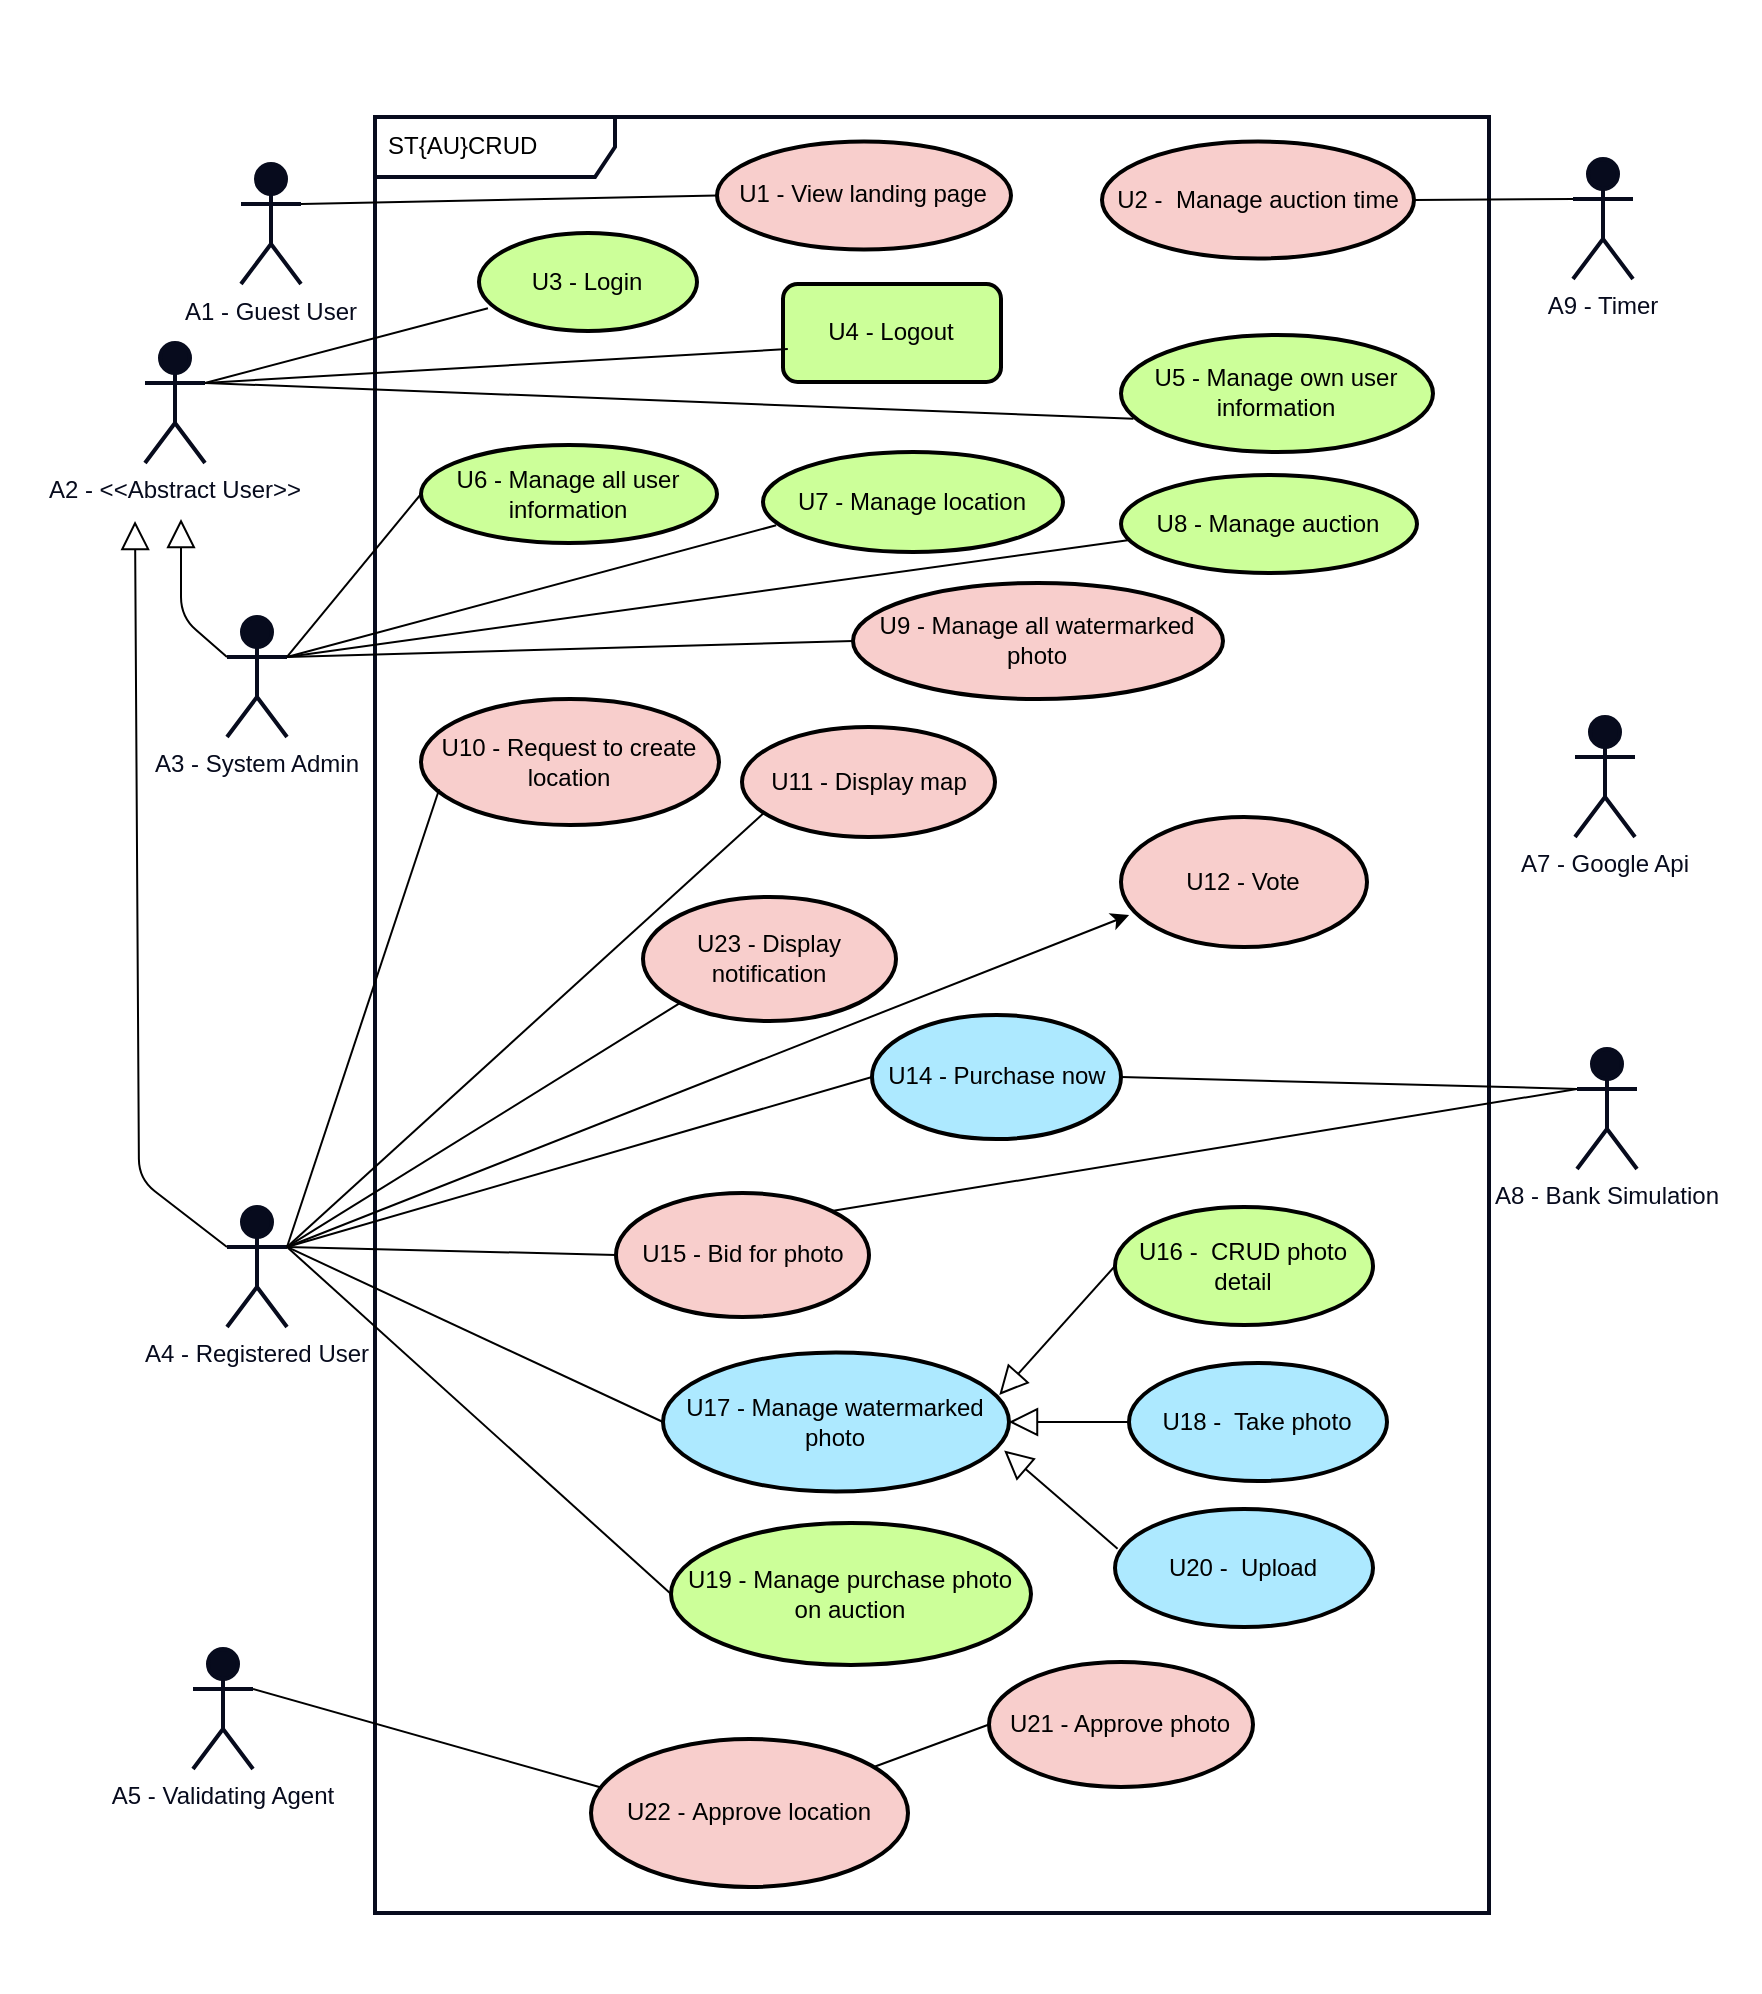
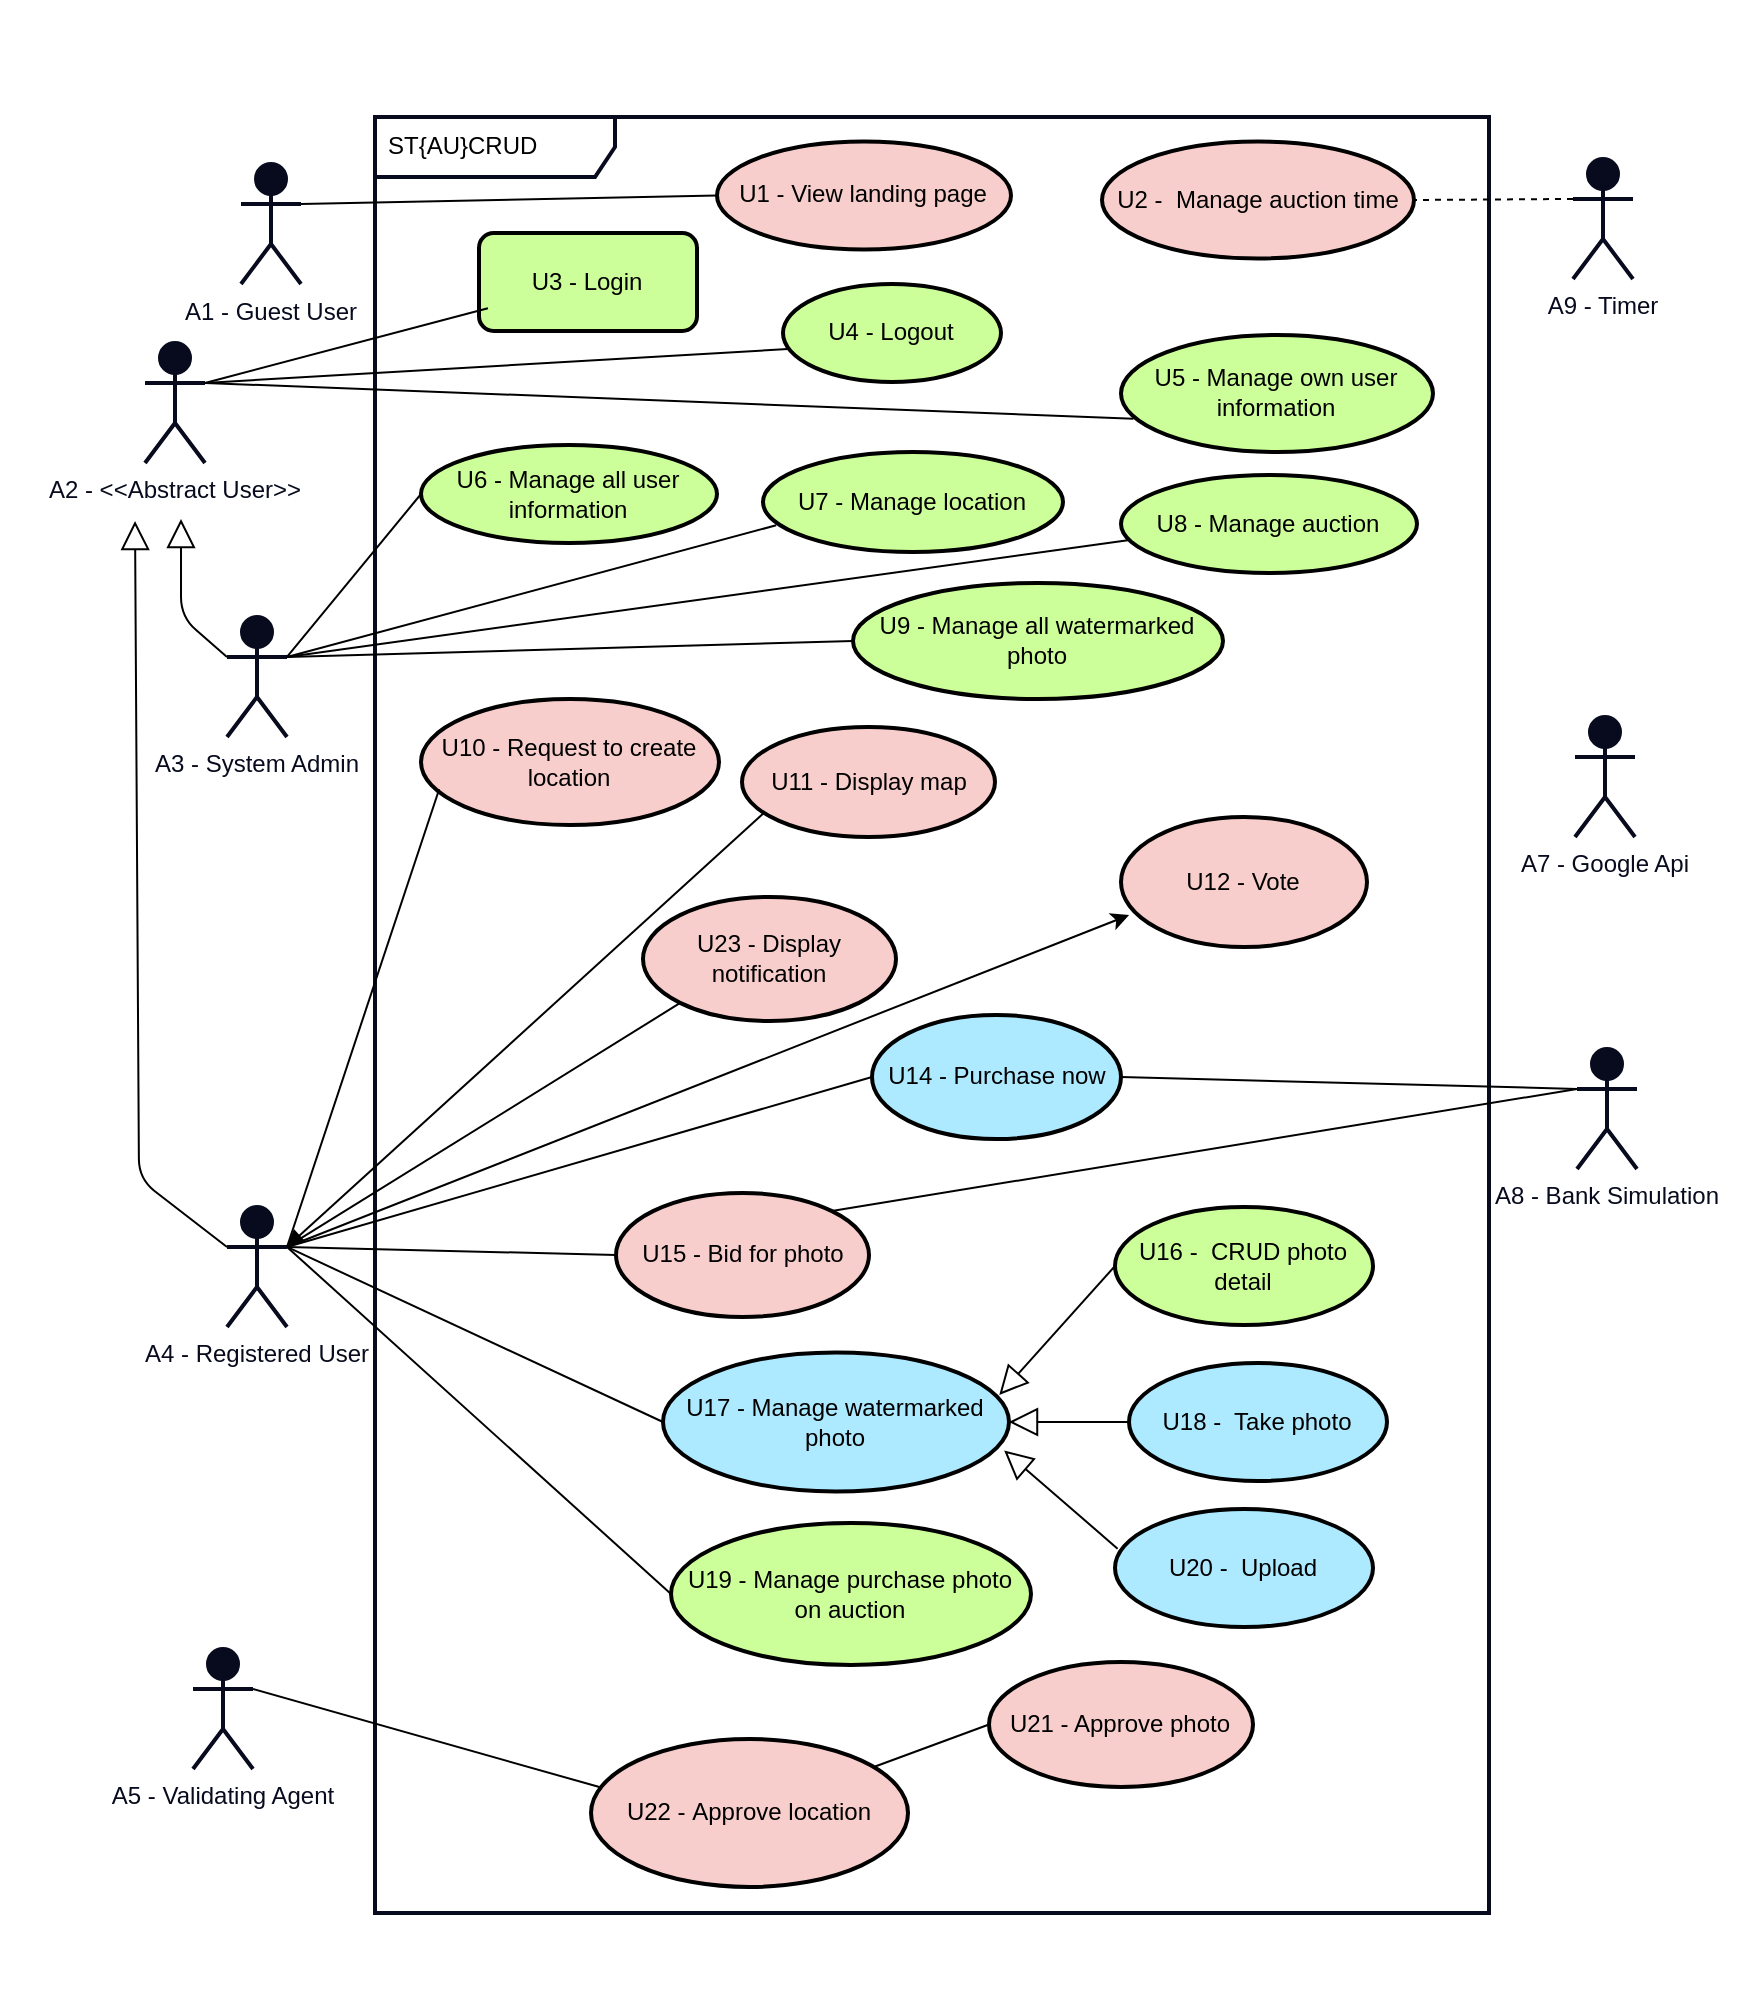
- <mxCell id="43" value="" style="endArrow=none;html=1;strokeColor=#000000;exitX=0;exitY=0.333;exitDx=0;exitDy=0;entryX=1;entryY=0.5;entryDx=0;entryDy=0;exitPerimeter=0;" parent="1" source="41" target="42" edge="1"><mxGeometry width="50" height="50" relative="1" as="geometry"><mxPoint x="927" y="325.5" as="sourcePoint" /><mxPoint x="641" y="303" as="targetPoint" /></mxGeometry></mxCell>
+ <mxCell id="43" value="" style="endArrow=none;html=1;strokeColor=#000000;exitX=0;exitY=0.333;exitDx=0;exitDy=0;entryX=1;entryY=0.5;entryDx=0;entryDy=0;exitPerimeter=0;dashed=1;" parent="1" source="41" target="42" edge="1"><mxGeometry width="50" height="50" relative="1" as="geometry"><mxPoint x="927" y="325.5" as="sourcePoint" /><mxPoint x="641" y="303" as="targetPoint" /></mxGeometry></mxCell>
- <mxCell id="8" value="U3 - Login" style="ellipse;whiteSpace=wrap;html=1;strokeWidth=2;fillColor=#CCFF99;strokeColor=#000000;fontColor=#000000;" parent="1" vertex="1"><mxGeometry x="239" y="116" width="109" height="49" as="geometry" /></mxCell>
+ <mxCell id="8" value="U3 - Login" style="whiteSpace=wrap;html=1;strokeWidth=2;fillColor=#CCFF99;strokeColor=#000000;fontColor=#000000;rounded=1;" parent="1" vertex="1"><mxGeometry x="239" y="116" width="109" height="49" as="geometry" /></mxCell>
- <mxCell id="9" value="U4 - Logout" style="whiteSpace=wrap;html=1;strokeWidth=2;fillColor=#CCFF99;strokeColor=#000000;fontColor=#000000;rounded=1;" parent="1" vertex="1"><mxGeometry x="391" y="141.5" width="109" height="49" as="geometry" /></mxCell>
+ <mxCell id="9" value="U4 - Logout" style="ellipse;whiteSpace=wrap;html=1;strokeWidth=2;fillColor=#CCFF99;strokeColor=#000000;fontColor=#000000;" parent="1" vertex="1"><mxGeometry x="391" y="141.5" width="109" height="49" as="geometry" /></mxCell>
- <mxCell id="48" value="U9 - Manage all watermarked photo" style="ellipse;whiteSpace=wrap;html=1;strokeWidth=2;fillColor=#f8cecc;strokeColor=#000000;fontColor=#000000;" parent="1" vertex="1"><mxGeometry x="426" y="291" width="185" height="58" as="geometry" /></mxCell>
+ <mxCell id="48" value="U9 - Manage all watermarked photo" style="ellipse;whiteSpace=wrap;html=1;strokeWidth=2;fillColor=#CCFF99;strokeColor=#000000;fontColor=#000000;" parent="1" vertex="1"><mxGeometry x="426" y="291" width="185" height="58" as="geometry" /></mxCell>
- <mxCell id="39" value="" style="endArrow=none;html=1;strokeColor=#000000;exitX=0.084;exitY=0.787;exitDx=0;exitDy=0;entryX=1;entryY=0.333;entryDx=0;entryDy=0;entryPerimeter=0;exitPerimeter=0;" parent="1" source="38" target="34" edge="1"><mxGeometry width="50" height="50" relative="1" as="geometry"><mxPoint x="324" y="507" as="sourcePoint" /><mxPoint x="141" y="569" as="targetPoint" /></mxGeometry></mxCell>
+ <mxCell id="39" value="" style="endArrow=block;html=1;strokeColor=#000000;exitX=0.084;exitY=0.787;exitDx=0;exitDy=0;entryX=1;entryY=0.333;entryDx=0;entryDy=0;entryPerimeter=0;exitPerimeter=0;" parent="1" source="38" target="34" edge="1"><mxGeometry width="50" height="50" relative="1" as="geometry"><mxPoint x="324" y="507" as="sourcePoint" /><mxPoint x="141" y="569" as="targetPoint" /></mxGeometry></mxCell>
